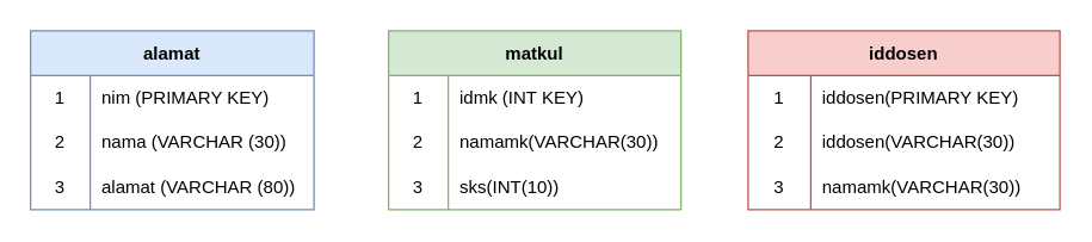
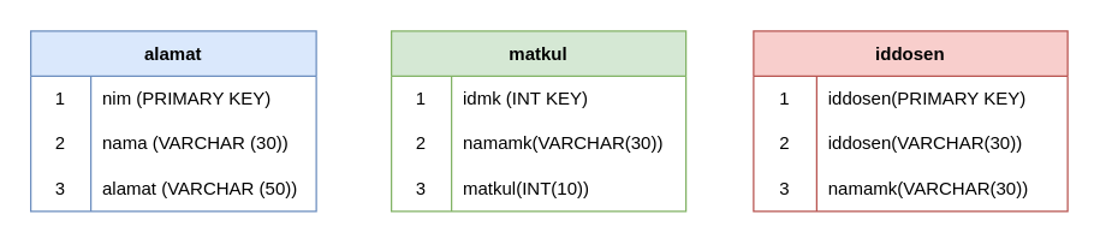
- <mxCell id="11" value="alamat (VARCHAR (80))" style="shape=partialRectangle;html=1;whiteSpace=wrap;connectable=0;fillColor=none;top=0;left=0;bottom=0;right=0;align=left;spacingLeft=6;overflow=hidden;" vertex="1" parent="9"><mxGeometry x="40" width="150" height="30" as="geometry"><mxRectangle width="150" height="30" as="alternateBounds" /></mxGeometry></mxCell>
+ <mxCell id="11" value="alamat (VARCHAR (50))" style="shape=partialRectangle;html=1;whiteSpace=wrap;connectable=0;fillColor=none;top=0;left=0;bottom=0;right=0;align=left;spacingLeft=6;overflow=hidden;" vertex="1" parent="9"><mxGeometry x="40" width="150" height="30" as="geometry"><mxRectangle width="150" height="30" as="alternateBounds" /></mxGeometry></mxCell>
- <mxCell id="21" value="sks(INT(10))" style="shape=partialRectangle;html=1;whiteSpace=wrap;connectable=0;fillColor=none;top=0;left=0;bottom=0;right=0;align=left;spacingLeft=6;overflow=hidden;" vertex="1" parent="19"><mxGeometry x="40" width="156" height="30" as="geometry"><mxRectangle width="156" height="30" as="alternateBounds" /></mxGeometry></mxCell>
+ <mxCell id="21" value="matkul(INT(10))" style="shape=partialRectangle;html=1;whiteSpace=wrap;connectable=0;fillColor=none;top=0;left=0;bottom=0;right=0;align=left;spacingLeft=6;overflow=hidden;" vertex="1" parent="19"><mxGeometry x="40" width="156" height="30" as="geometry"><mxRectangle width="156" height="30" as="alternateBounds" /></mxGeometry></mxCell>
